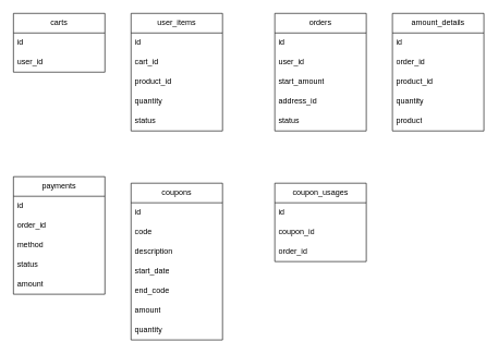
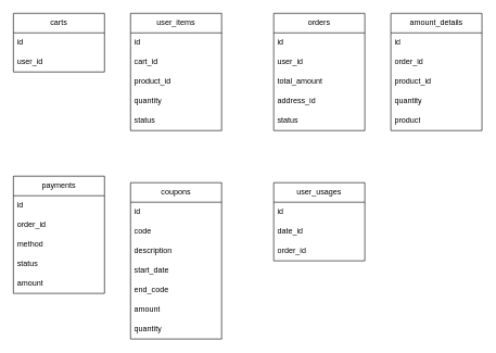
- <mxCell id="14" value="start_amount" style="text;strokeColor=none;fillColor=none;align=left;verticalAlign=middle;spacingLeft=4;spacingRight=4;overflow=hidden;points=[[0,0.5],[1,0.5]];portConstraint=eastwest;rotatable=0;whiteSpace=wrap;html=1;" vertex="1" parent="11"><mxGeometry y="90" width="140" height="30" as="geometry" /></mxCell>
+ <mxCell id="14" value="total_amount" style="text;strokeColor=none;fillColor=none;align=left;verticalAlign=middle;spacingLeft=4;spacingRight=4;overflow=hidden;points=[[0,0.5],[1,0.5]];portConstraint=eastwest;rotatable=0;whiteSpace=wrap;html=1;" vertex="1" parent="11"><mxGeometry y="90" width="140" height="30" as="geometry" /></mxCell>
- <mxCell id="37" value="coupon_usages" style="swimlane;fontStyle=0;childLayout=stackLayout;horizontal=1;startSize=30;horizontalStack=0;resizeParent=1;resizeParentMax=0;resizeLast=0;collapsible=1;marginBottom=0;whiteSpace=wrap;html=1;" vertex="1" parent="1"><mxGeometry x="420" y="280" width="140" height="120" as="geometry" /></mxCell>
+ <mxCell id="37" value="user_usages" style="swimlane;fontStyle=0;childLayout=stackLayout;horizontal=1;startSize=30;horizontalStack=0;resizeParent=1;resizeParentMax=0;resizeLast=0;collapsible=1;marginBottom=0;whiteSpace=wrap;html=1;" vertex="1" parent="1"><mxGeometry x="420" y="280" width="140" height="120" as="geometry" /></mxCell>
- <mxCell id="39" value="coupon_id" style="text;strokeColor=none;fillColor=none;align=left;verticalAlign=middle;spacingLeft=4;spacingRight=4;overflow=hidden;points=[[0,0.5],[1,0.5]];portConstraint=eastwest;rotatable=0;whiteSpace=wrap;html=1;" vertex="1" parent="37"><mxGeometry y="60" width="140" height="30" as="geometry" /></mxCell>
+ <mxCell id="39" value="date_id" style="text;strokeColor=none;fillColor=none;align=left;verticalAlign=middle;spacingLeft=4;spacingRight=4;overflow=hidden;points=[[0,0.5],[1,0.5]];portConstraint=eastwest;rotatable=0;whiteSpace=wrap;html=1;" vertex="1" parent="37"><mxGeometry y="60" width="140" height="30" as="geometry" /></mxCell>
